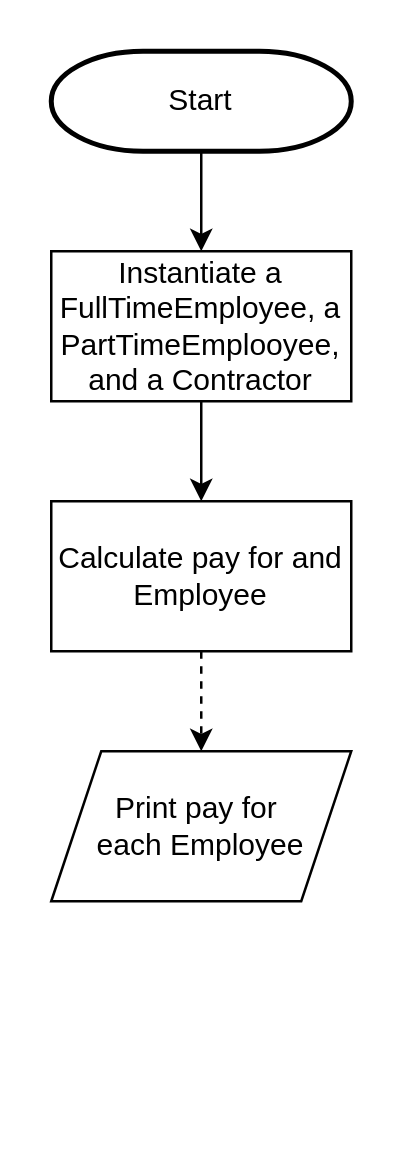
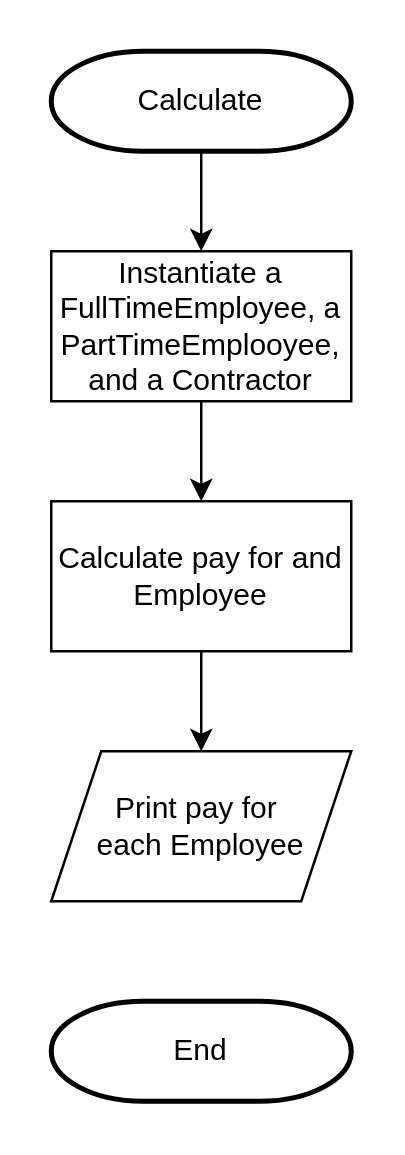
- <mxCell id="4" value="Start" style="strokeWidth=2;html=1;shape=mxgraph.flowchart.terminator;whiteSpace=wrap;" vertex="1" parent="2"><mxGeometry width="120" height="40" as="geometry" /></mxCell>
+ <mxCell id="4" value="Calculate" style="strokeWidth=2;html=1;shape=mxgraph.flowchart.terminator;whiteSpace=wrap;" vertex="1" parent="2"><mxGeometry width="120" height="40" as="geometry" /></mxCell>
- <mxCell id="8" style="edgeStyle=orthogonalEdgeStyle;rounded=0;orthogonalLoop=1;jettySize=auto;html=1;exitX=0.5;exitY=1;exitDx=0;exitDy=0;entryX=0.5;entryY=0;entryDx=0;entryDy=0;dashed=1;" edge="1" parent="2" source="9" target="10"><mxGeometry relative="1" as="geometry" /></mxCell>
+ <mxCell id="8" style="edgeStyle=orthogonalEdgeStyle;rounded=0;orthogonalLoop=1;jettySize=auto;html=1;exitX=0.5;exitY=1;exitDx=0;exitDy=0;entryX=0.5;entryY=0;entryDx=0;entryDy=0;" edge="1" parent="2" source="9" target="10"><mxGeometry relative="1" as="geometry" /></mxCell>
+ <mxCell id="7" value="End" style="strokeWidth=2;html=1;shape=mxgraph.flowchart.terminator;whiteSpace=wrap;" vertex="1" parent="2"><mxGeometry y="380" width="120" height="40" as="geometry" /></mxCell>
